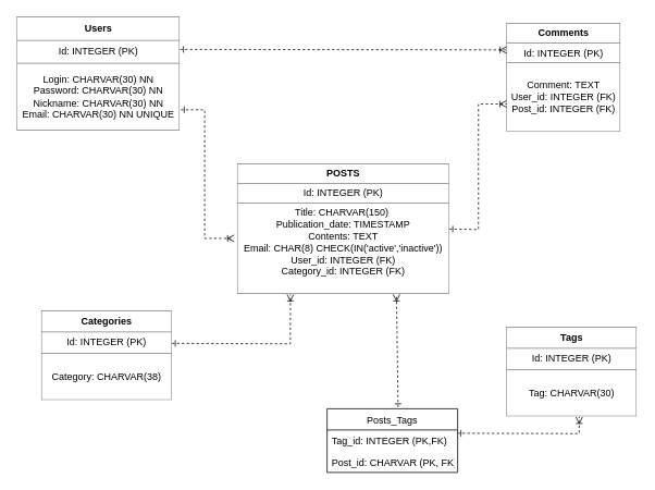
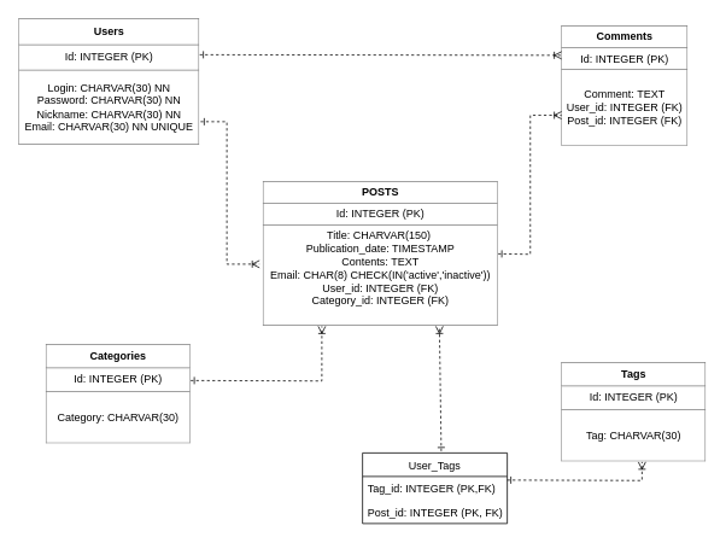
- <mxCell id="5" value="&lt;table border=&quot;1&quot; width=&quot;100%&quot; height=&quot;100%&quot; cellpadding=&quot;4&quot; style=&quot;width:100%;height:100%;border-collapse:collapse;&quot;&gt;&lt;tbody&gt;&lt;tr&gt;&lt;th align=&quot;center&quot;&gt;Categories&lt;/th&gt;&lt;/tr&gt;&lt;tr&gt;&lt;td align=&quot;center&quot;&gt;Id: INTEGER (PK)&lt;/td&gt;&lt;/tr&gt;&lt;tr&gt;&lt;td align=&quot;center&quot;&gt;&lt;br&gt;Category: CHARVAR(38)&lt;br&gt;&lt;br&gt;&lt;/td&gt;&lt;/tr&gt;&lt;/tbody&gt;&lt;/table&gt;" style="text;html=1;strokeColor=none;fillColor=none;overflow=fill;" parent="1" vertex="1"><mxGeometry x="50" y="380" width="160" height="110" as="geometry" /></mxCell>
+ <mxCell id="5" value="&lt;table border=&quot;1&quot; width=&quot;100%&quot; height=&quot;100%&quot; cellpadding=&quot;4&quot; style=&quot;width:100%;height:100%;border-collapse:collapse;&quot;&gt;&lt;tbody&gt;&lt;tr&gt;&lt;th align=&quot;center&quot;&gt;Categories&lt;/th&gt;&lt;/tr&gt;&lt;tr&gt;&lt;td align=&quot;center&quot;&gt;Id: INTEGER (PK)&lt;/td&gt;&lt;/tr&gt;&lt;tr&gt;&lt;td align=&quot;center&quot;&gt;&lt;br&gt;Category: CHARVAR(30)&lt;br&gt;&lt;br&gt;&lt;/td&gt;&lt;/tr&gt;&lt;/tbody&gt;&lt;/table&gt;" style="text;html=1;strokeColor=none;fillColor=none;overflow=fill;" parent="1" vertex="1"><mxGeometry x="50" y="380" width="160" height="110" as="geometry" /></mxCell>
- <mxCell id="11" value="Posts_Tags" style="swimlane;fontStyle=0;childLayout=stackLayout;horizontal=1;startSize=26;fillColor=none;horizontalStack=0;resizeParent=1;resizeParentMax=0;resizeLast=0;collapsible=1;marginBottom=0;" parent="1" vertex="1"><mxGeometry x="400" y="500" width="160" height="78" as="geometry" /></mxCell>
+ <mxCell id="11" value="User_Tags" style="swimlane;fontStyle=0;childLayout=stackLayout;horizontal=1;startSize=26;fillColor=none;horizontalStack=0;resizeParent=1;resizeParentMax=0;resizeLast=0;collapsible=1;marginBottom=0;" parent="1" vertex="1"><mxGeometry x="400" y="500" width="160" height="78" as="geometry" /></mxCell>
- <mxCell id="13" value="Post_id: CHARVAR (PK, FK)" style="text;strokeColor=none;fillColor=none;align=left;verticalAlign=top;spacingLeft=4;spacingRight=4;overflow=hidden;rotatable=0;points=[[0,0.5],[1,0.5]];portConstraint=eastwest;" parent="11" vertex="1"><mxGeometry y="52" width="160" height="26" as="geometry" /></mxCell>
+ <mxCell id="13" value="Post_id: INTEGER (PK, FK)" style="text;strokeColor=none;fillColor=none;align=left;verticalAlign=top;spacingLeft=4;spacingRight=4;overflow=hidden;rotatable=0;points=[[0,0.5],[1,0.5]];portConstraint=eastwest;" parent="11" vertex="1"><mxGeometry y="52" width="160" height="26" as="geometry" /></mxCell>
